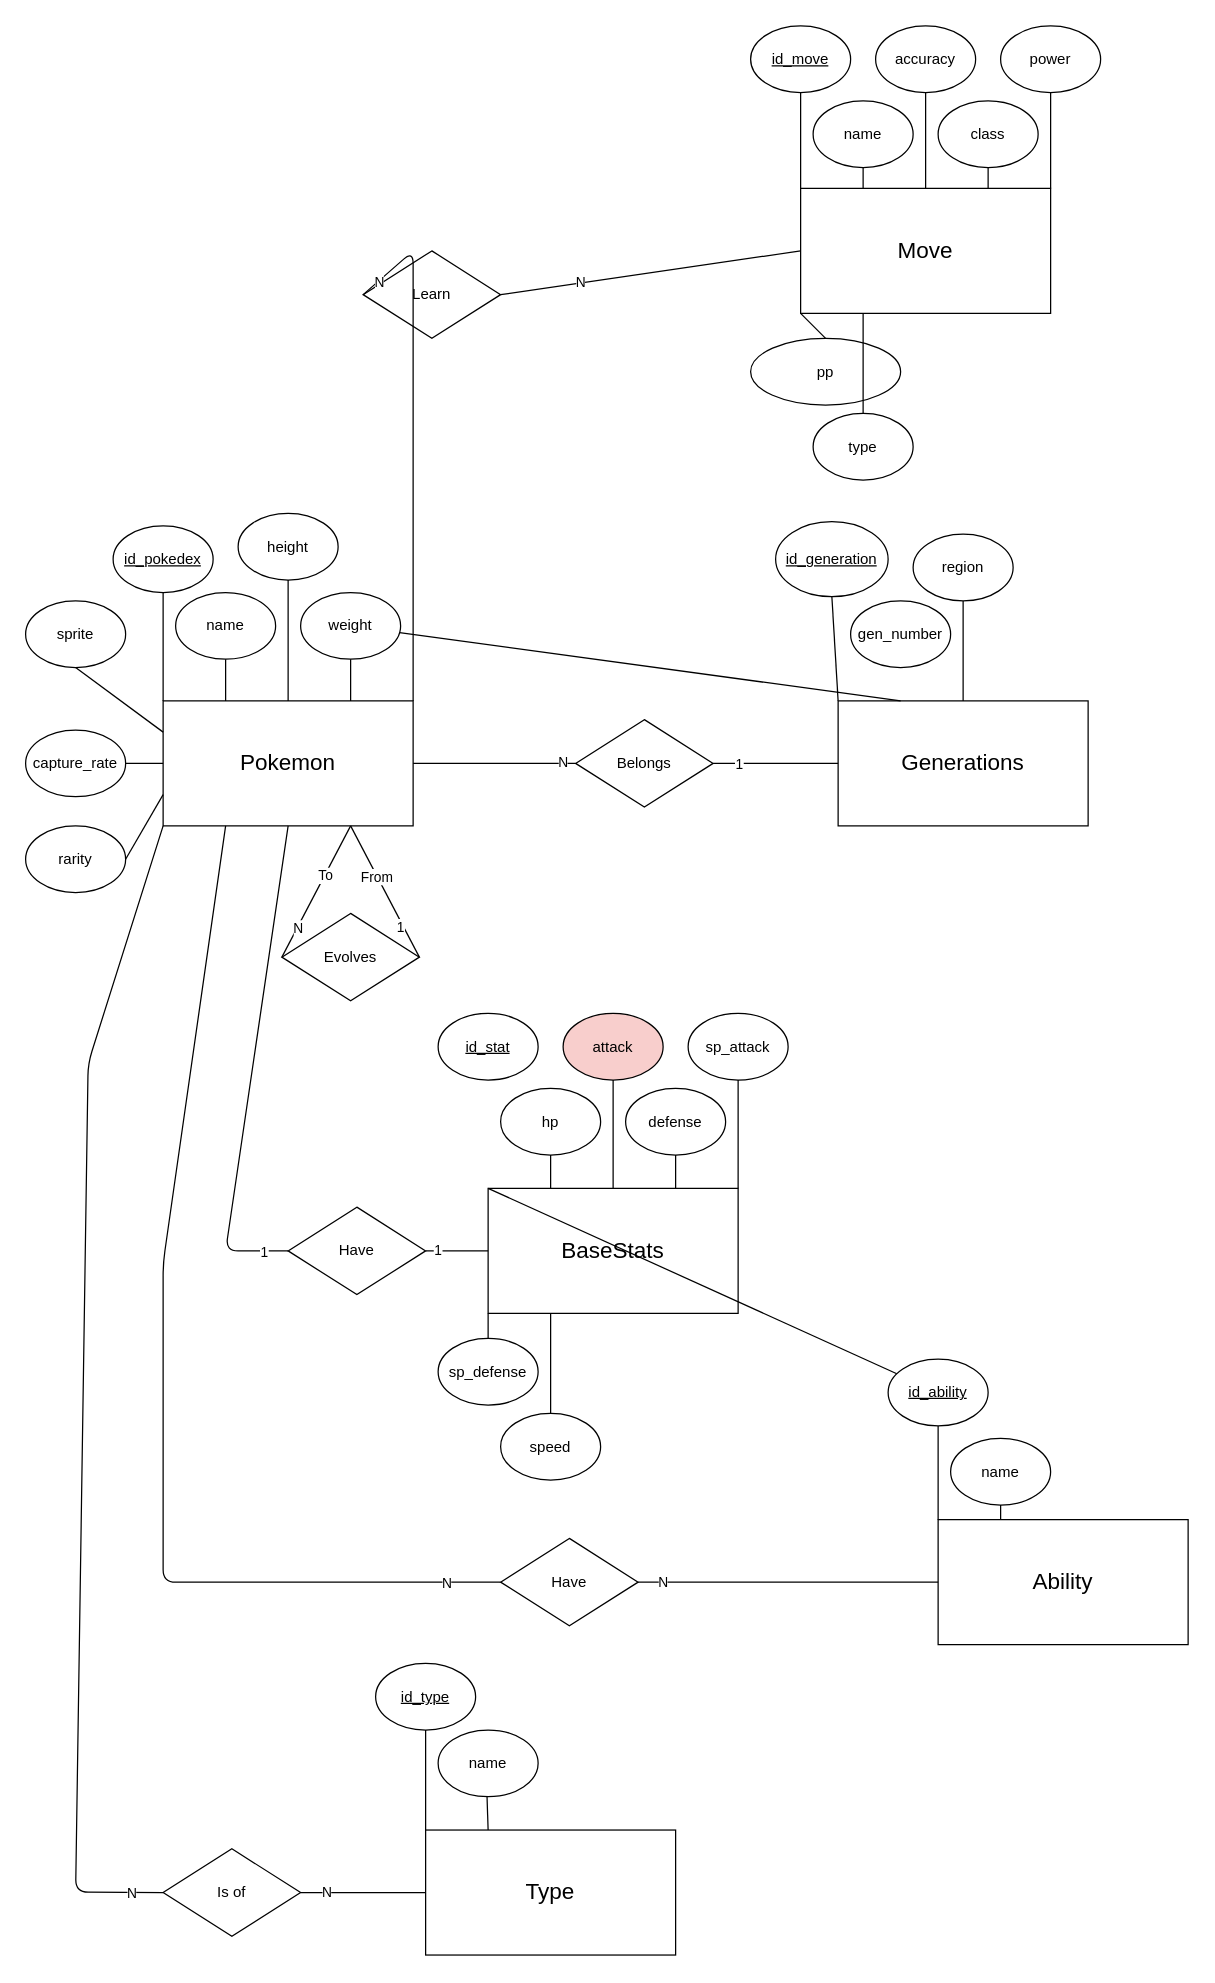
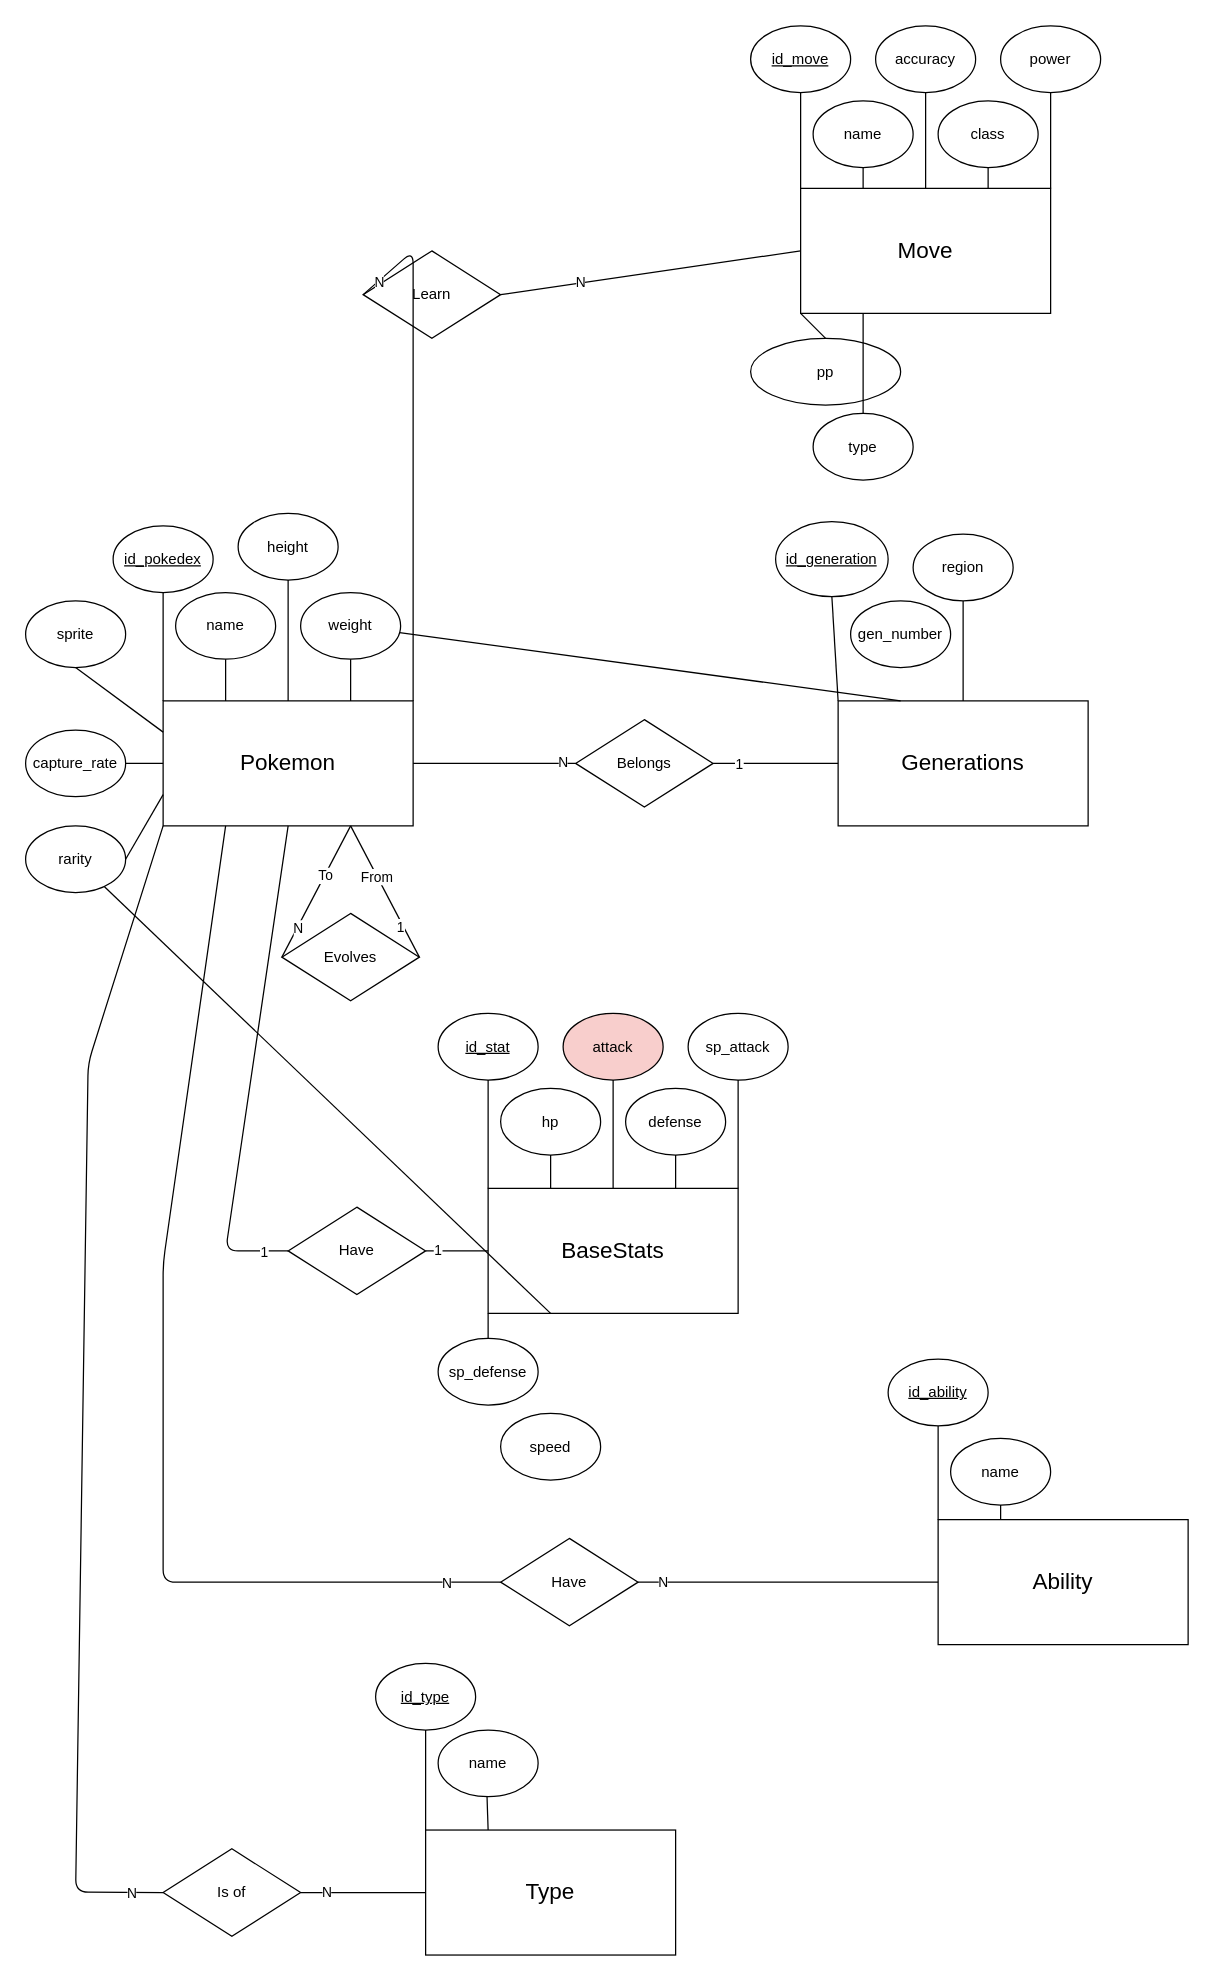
- <mxCell id="43" value="" style="endArrow=none;html=1;fontSize=11;exitX=0;exitY=0;exitDx=0;exitDy=0;" parent="1" source="36" target="72" edge="1"><mxGeometry width="50" height="50" relative="1" as="geometry"><mxPoint x="620" y="860" as="sourcePoint" /><mxPoint x="670" y="810" as="targetPoint" /></mxGeometry></mxCell>
+ <mxCell id="43" value="" style="endArrow=none;html=1;fontSize=11;entryX=0.5;entryY=1;entryDx=0;entryDy=0;exitX=0;exitY=0;exitDx=0;exitDy=0;" parent="1" source="36" target="42" edge="1"><mxGeometry width="50" height="50" relative="1" as="geometry"><mxPoint x="620" y="860" as="sourcePoint" /><mxPoint x="670" y="810" as="targetPoint" /></mxGeometry></mxCell>
- <mxCell id="55" value="" style="endArrow=none;html=1;fontSize=11;entryX=0.5;entryY=0;entryDx=0;entryDy=0;exitX=0.25;exitY=1;exitDx=0;exitDy=0;" parent="1" source="36" target="54" edge="1"><mxGeometry width="50" height="50" relative="1" as="geometry"><mxPoint x="470" y="1110" as="sourcePoint" /><mxPoint x="730" y="1120" as="targetPoint" /></mxGeometry></mxCell>
+ <mxCell id="55" value="" style="endArrow=none;html=1;fontSize=11;exitX=0.25;exitY=1;exitDx=0;exitDy=0;" parent="1" source="36" target="22" edge="1"><mxGeometry width="50" height="50" relative="1" as="geometry"><mxPoint x="470" y="1110" as="sourcePoint" /><mxPoint x="730" y="1120" as="targetPoint" /></mxGeometry></mxCell>
